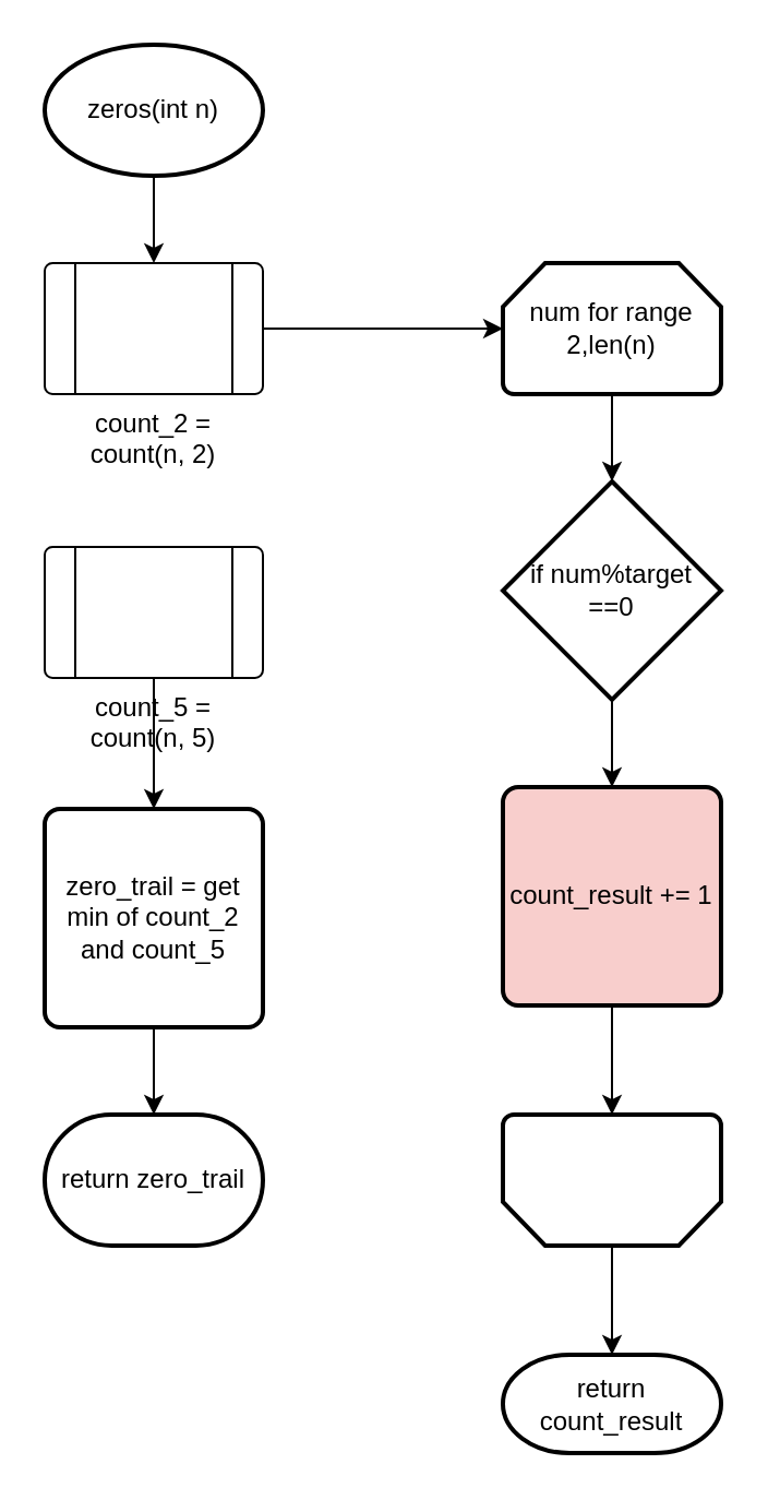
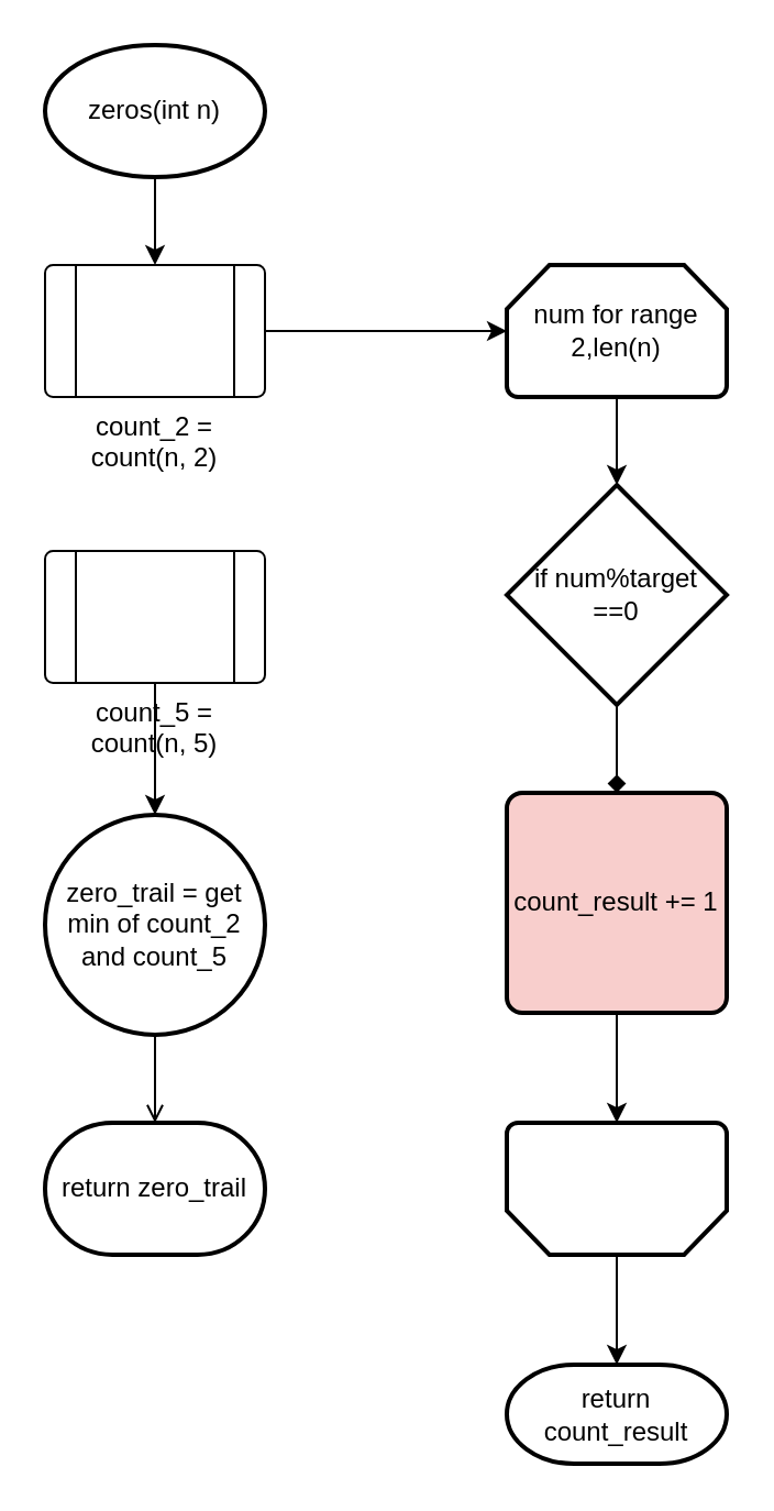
- <mxCell id="8" style="edgeStyle=orthogonalEdgeStyle;rounded=0;orthogonalLoop=1;jettySize=auto;html=1;" edge="1" parent="1" source="9" target="7"><mxGeometry relative="1" as="geometry" /></mxCell>
+ <mxCell id="8" style="edgeStyle=orthogonalEdgeStyle;rounded=0;orthogonalLoop=1;jettySize=auto;html=1;endArrow=diamond;" edge="1" parent="1" source="9" target="7"><mxGeometry relative="1" as="geometry" /></mxCell>
- <mxCell id="18" value="zero_trail = get min of count_2 and count_5" style="rounded=1;whiteSpace=wrap;html=1;absoluteArcSize=1;arcSize=14;strokeWidth=2;" vertex="1" parent="1"><mxGeometry x="20" y="370" width="100" height="100" as="geometry" /></mxCell>
+ <mxCell id="18" value="zero_trail = get min of count_2 and count_5" style="ellipse;whiteSpace=wrap;html=1;absoluteArcSize=1;arcSize=14;strokeWidth=2;" vertex="1" parent="1"><mxGeometry x="20" y="370" width="100" height="100" as="geometry" /></mxCell>
- <mxCell id="17" style="edgeStyle=orthogonalEdgeStyle;rounded=0;orthogonalLoop=1;jettySize=auto;html=1;" edge="1" parent="1" source="18" target="19"><mxGeometry relative="1" as="geometry" /></mxCell>
+ <mxCell id="17" style="edgeStyle=orthogonalEdgeStyle;rounded=0;orthogonalLoop=1;jettySize=auto;html=1;endArrow=open;" edge="1" parent="1" source="18" target="19"><mxGeometry relative="1" as="geometry" /></mxCell>
